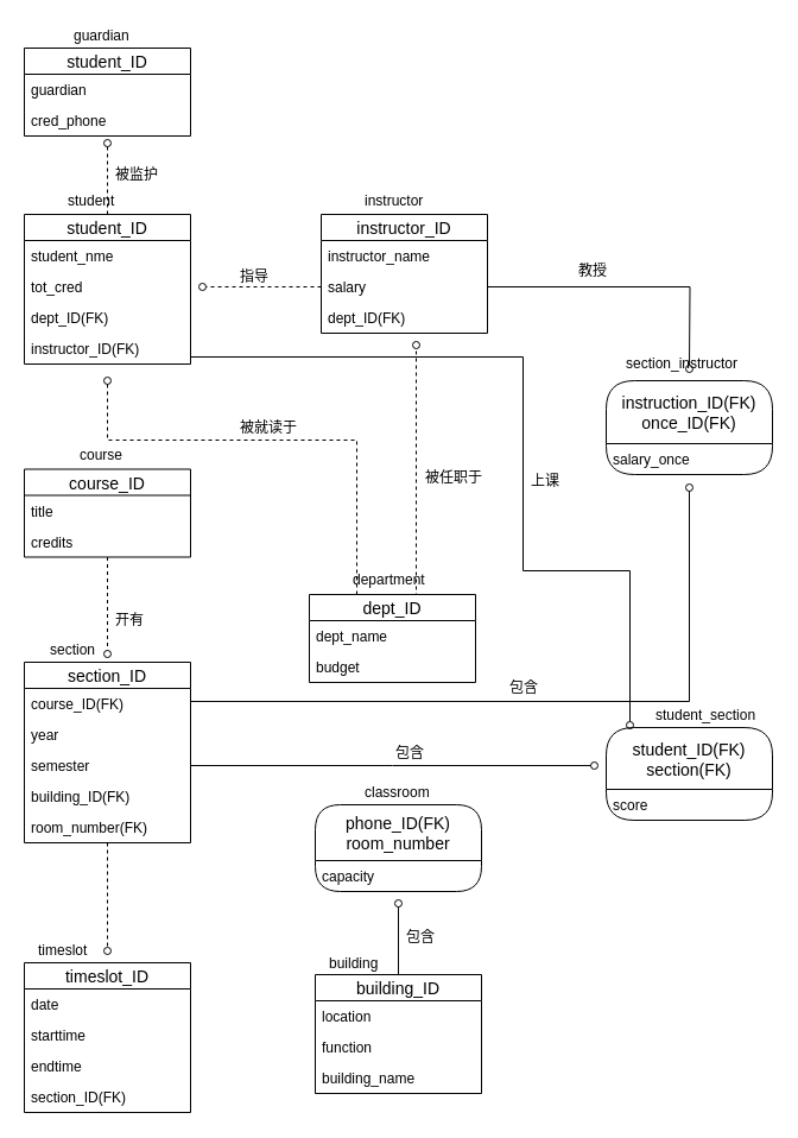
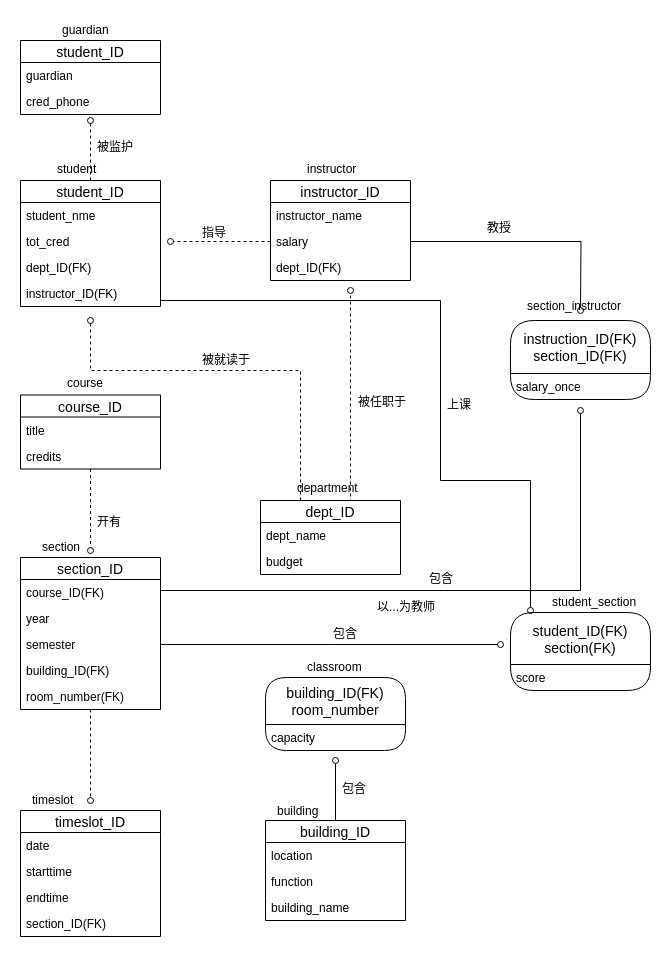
- <mxCell id="37" value="&#10;instruction_ID(FK)&#10;once_ID(FK)&#10;" style="swimlane;fontStyle=0;childLayout=stackLayout;horizontal=1;startSize=53;fillColor=none;horizontalStack=0;resizeParent=1;resizeParentMax=0;resizeLast=0;collapsible=1;marginBottom=0;swimlaneFillColor=#ffffff;align=center;fontSize=14;rounded=1;" parent="1" vertex="1"><mxGeometry x="510" y="320" width="140" height="79" as="geometry" /></mxCell>
+ <mxCell id="37" value="&#10;instruction_ID(FK)&#10;section_ID(FK)&#10;" style="swimlane;fontStyle=0;childLayout=stackLayout;horizontal=1;startSize=53;fillColor=none;horizontalStack=0;resizeParent=1;resizeParentMax=0;resizeLast=0;collapsible=1;marginBottom=0;swimlaneFillColor=#ffffff;align=center;fontSize=14;rounded=1;" parent="1" vertex="1"><mxGeometry x="510" y="320" width="140" height="79" as="geometry" /></mxCell>
+ <mxCell id="66" value="以...为教师" style="text;html=1;resizable=0;points=[];autosize=1;align=left;verticalAlign=top;spacingTop=-4;" parent="1" vertex="1"><mxGeometry x="375" y="597" width="70" height="20" as="geometry" /></mxCell>
- <mxCell id="30" value="&#10;phone_ID(FK)&#10;room_number&#10;" style="swimlane;fontStyle=0;childLayout=stackLayout;horizontal=1;startSize=47;fillColor=none;horizontalStack=0;resizeParent=1;resizeParentMax=0;resizeLast=0;collapsible=1;marginBottom=0;swimlaneFillColor=#ffffff;align=center;fontSize=14;rounded=1;" parent="1" vertex="1"><mxGeometry x="265" y="677" width="140" height="73" as="geometry" /></mxCell>
+ <mxCell id="30" value="&#10;building_ID(FK)&#10;room_number&#10;" style="swimlane;fontStyle=0;childLayout=stackLayout;horizontal=1;startSize=47;fillColor=none;horizontalStack=0;resizeParent=1;resizeParentMax=0;resizeLast=0;collapsible=1;marginBottom=0;swimlaneFillColor=#ffffff;align=center;fontSize=14;rounded=1;" parent="1" vertex="1"><mxGeometry x="265" y="677" width="140" height="73" as="geometry" /></mxCell>
